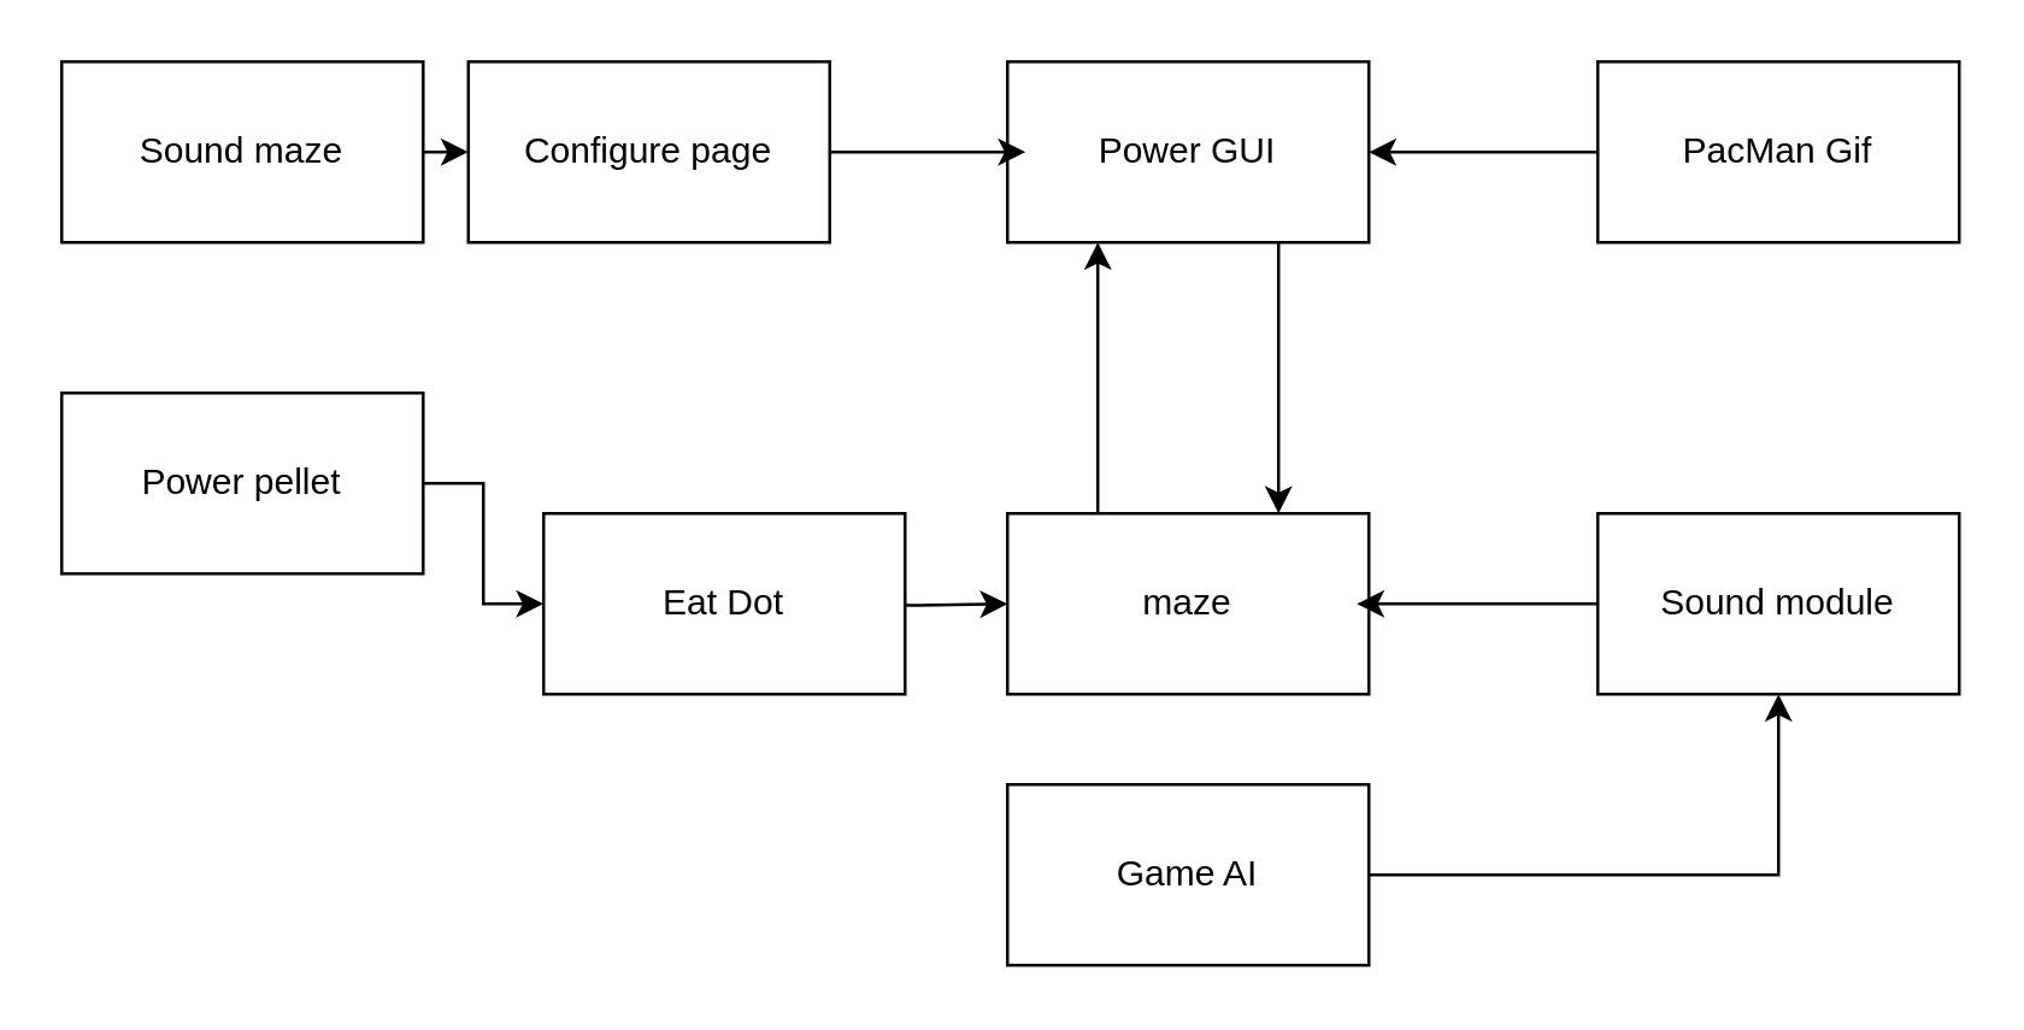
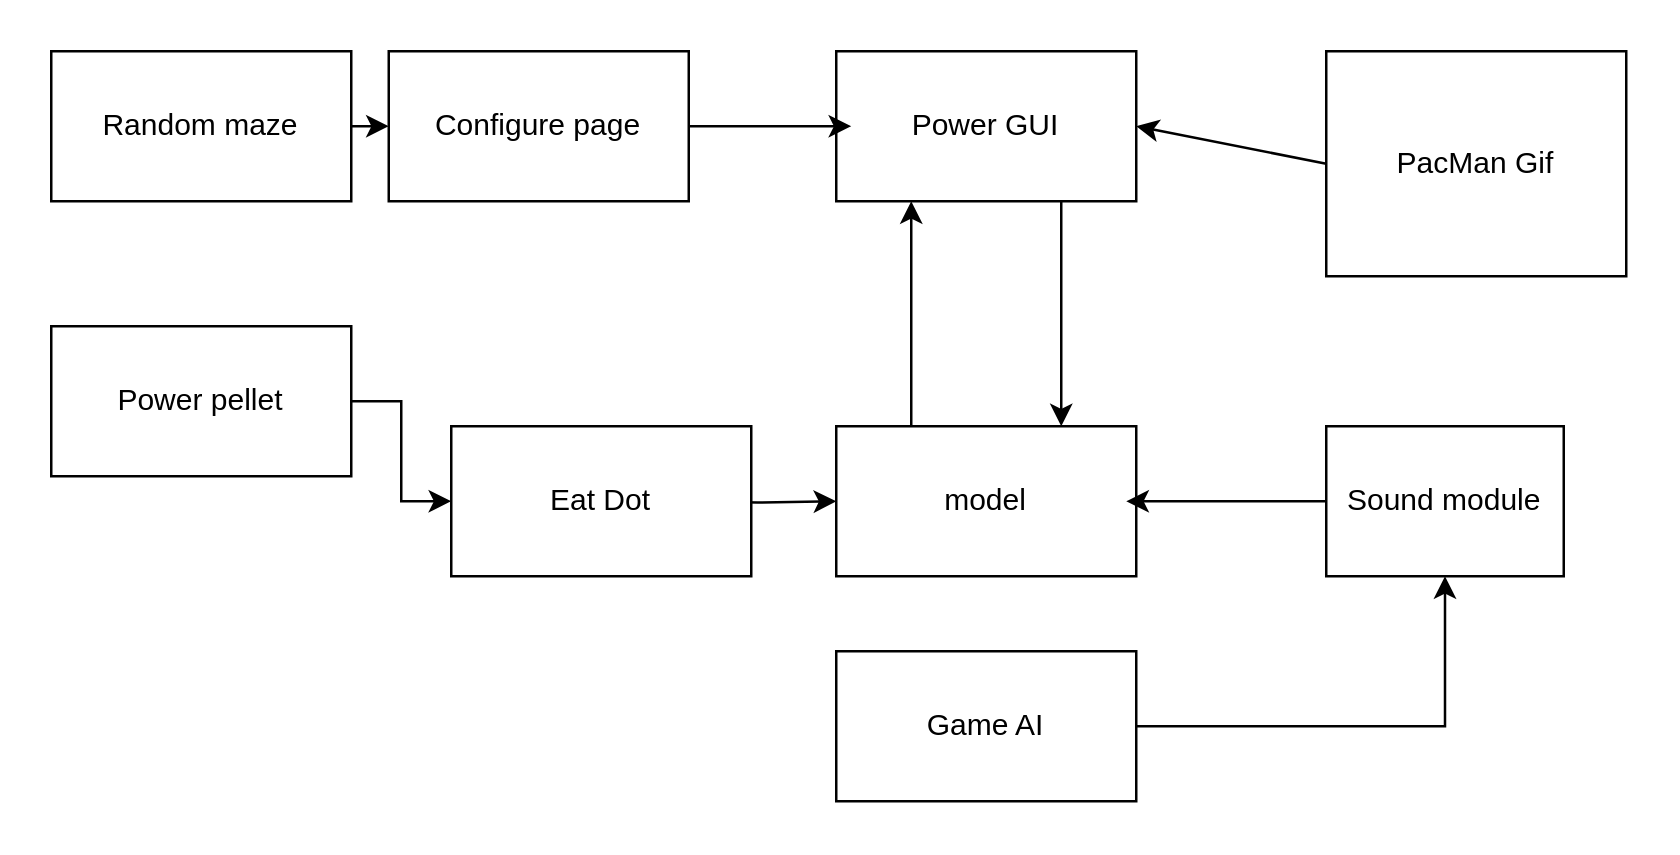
- <mxCell id="10" value="Sound maze" style="whiteSpace=wrap;html=1;" vertex="1" parent="1"><mxGeometry x="20" y="20" width="120" height="60" as="geometry" /></mxCell>
+ <mxCell id="10" value="Random maze" style="whiteSpace=wrap;html=1;" vertex="1" parent="1"><mxGeometry x="20" y="20" width="120" height="60" as="geometry" /></mxCell>
- <mxCell id="7" value="PacMan Gif" style="rounded=0;whiteSpace=wrap;html=1;" vertex="1" parent="1"><mxGeometry x="530" y="20" width="120" height="60" as="geometry" /></mxCell>
+ <mxCell id="7" value="PacMan Gif" style="rounded=0;whiteSpace=wrap;html=1;" vertex="1" parent="1"><mxGeometry x="530" y="20" width="120" height="90" as="geometry" /></mxCell>
- <mxCell id="3" value="maze" style="rounded=0;whiteSpace=wrap;html=1;" vertex="1" parent="1"><mxGeometry x="334" y="170" width="120" height="60" as="geometry" /></mxCell>
+ <mxCell id="3" value="model" style="rounded=0;whiteSpace=wrap;html=1;" vertex="1" parent="1"><mxGeometry x="334" y="170" width="120" height="60" as="geometry" /></mxCell>
- <mxCell id="2" value="Sound module" style="rounded=0;whiteSpace=wrap;html=1;" vertex="1" parent="1"><mxGeometry x="530" y="170" width="120" height="60" as="geometry" /></mxCell>
+ <mxCell id="2" value="Sound module" style="rounded=0;whiteSpace=wrap;html=1;" vertex="1" parent="1"><mxGeometry x="530" y="170" width="95" height="60" as="geometry" /></mxCell>
